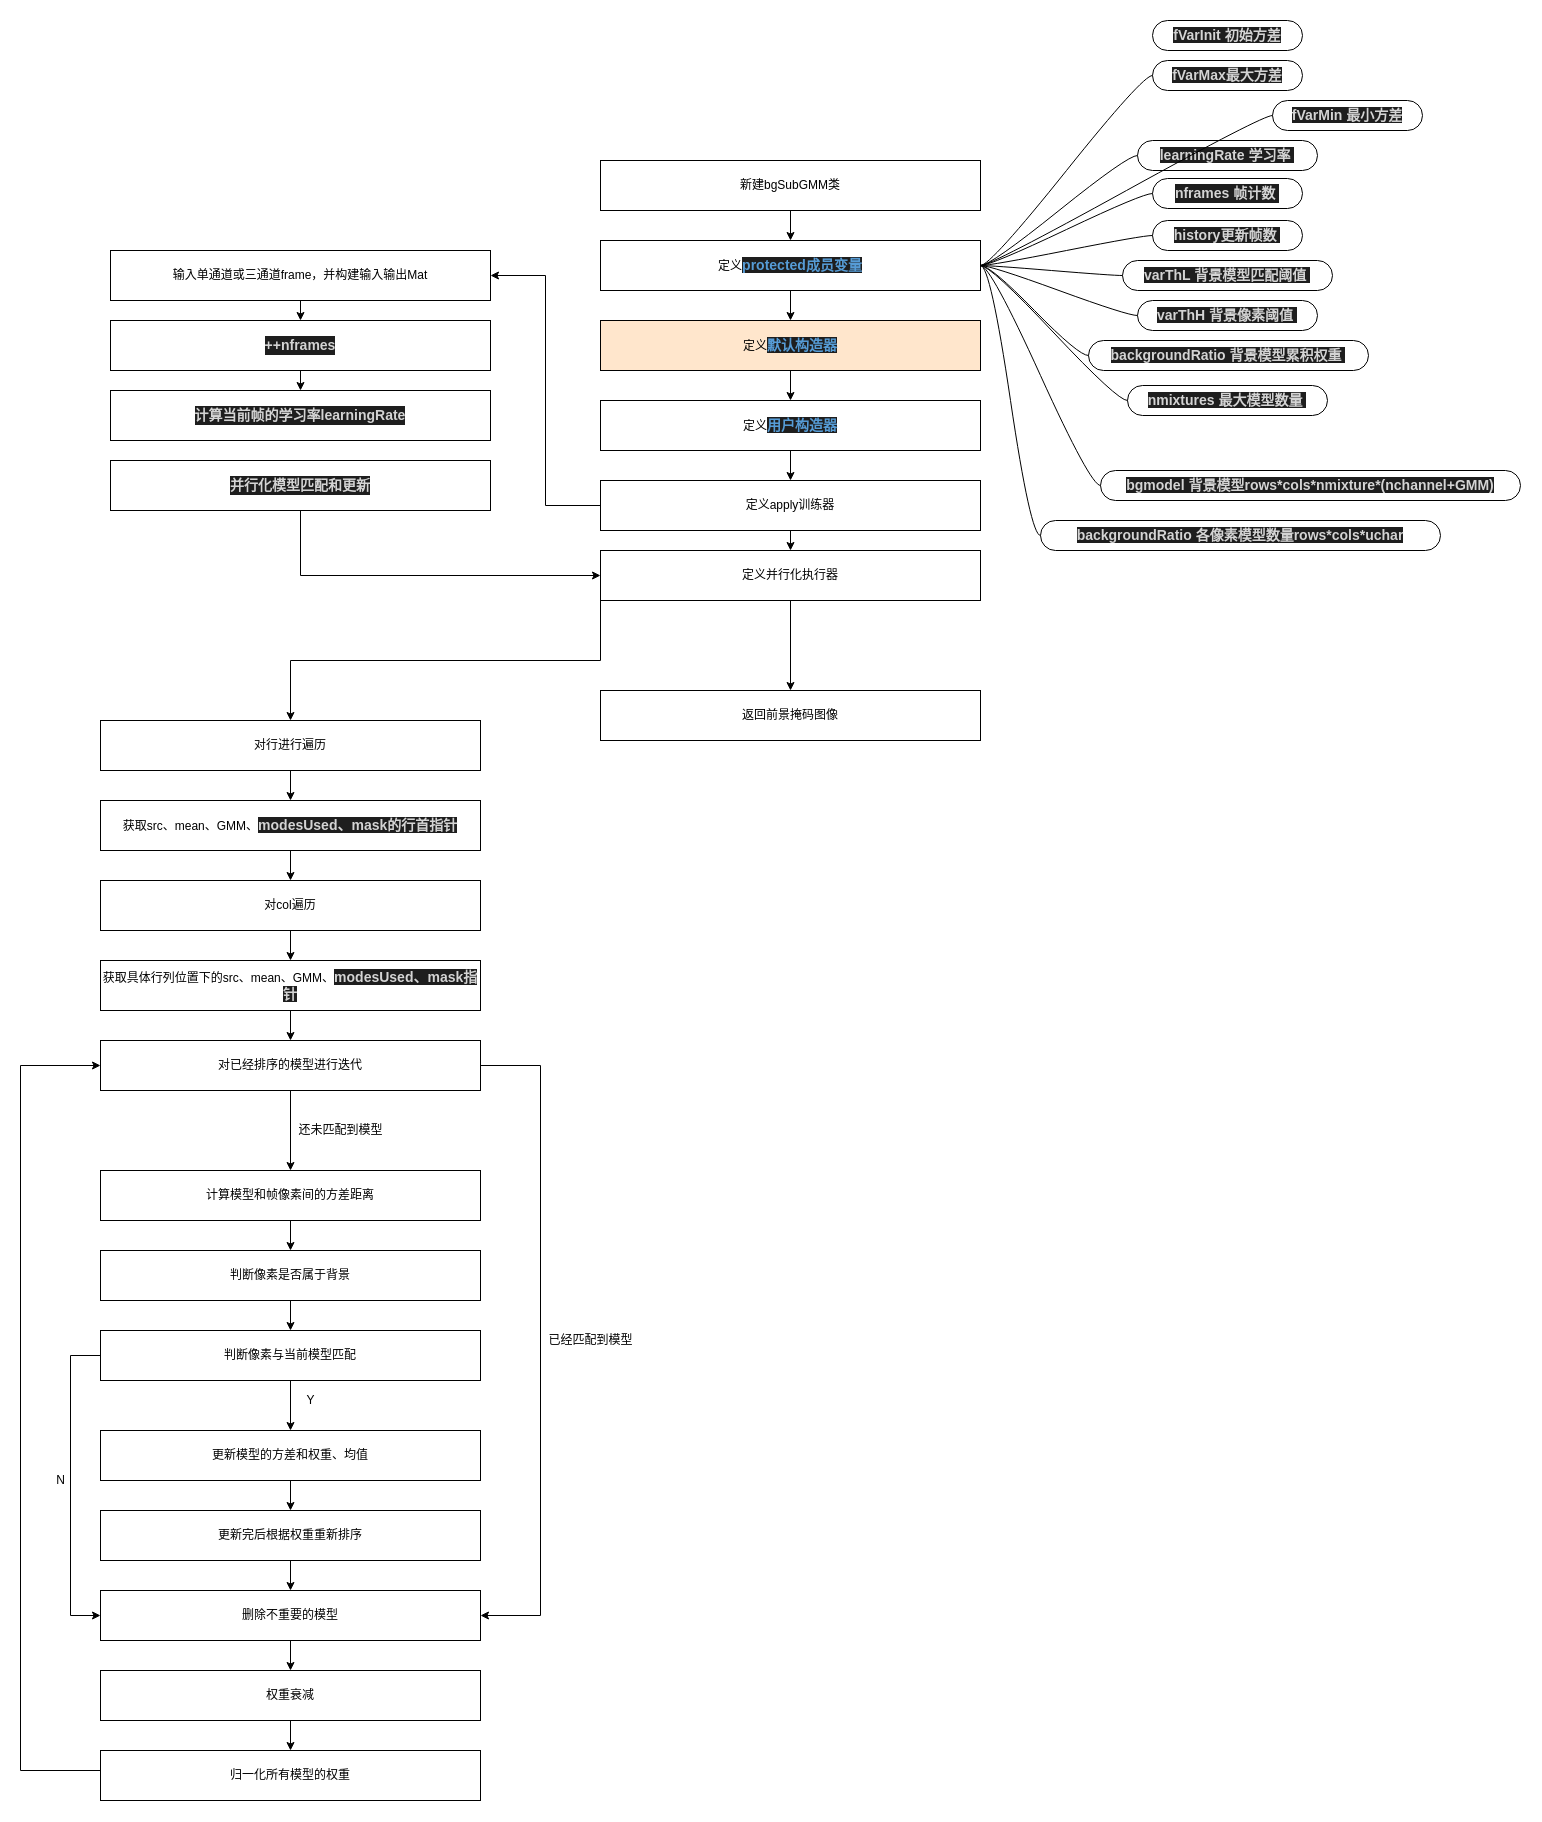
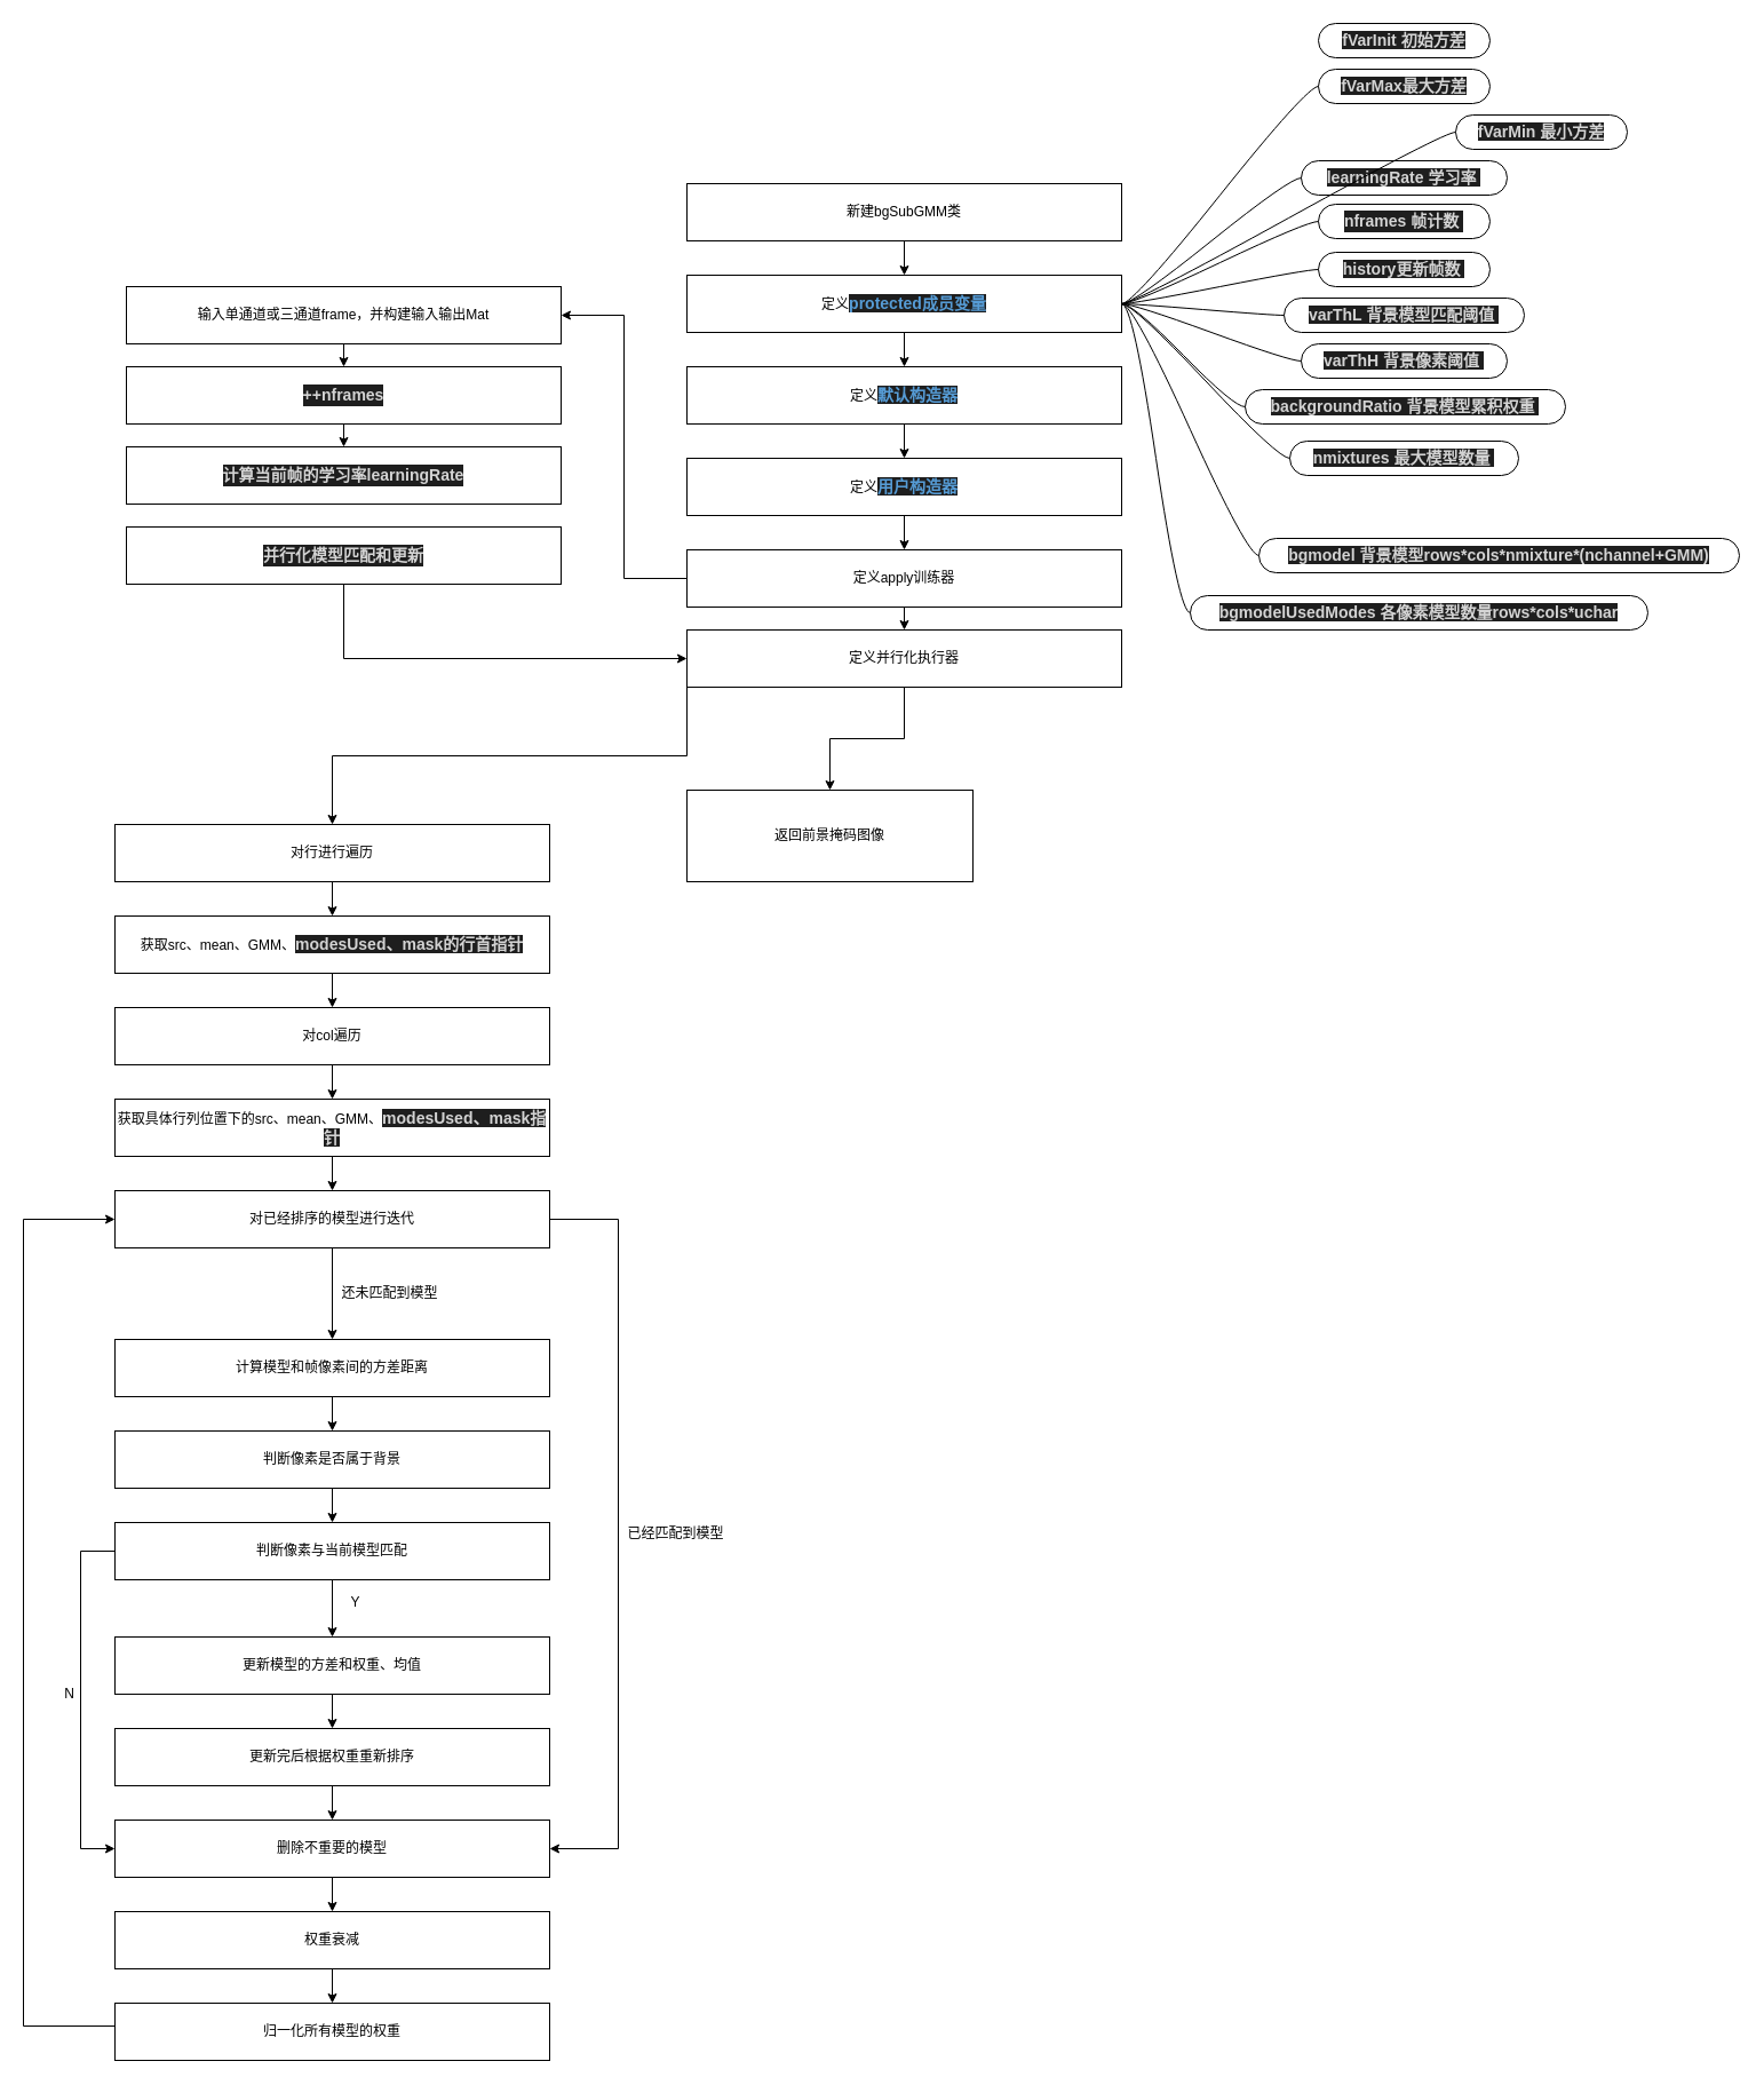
- <mxCell id="28" value="定义&lt;font color=&quot;#569cd6&quot;&gt;&lt;span style=&quot;font-size: 14px ; background-color: rgb(30 , 30 , 30)&quot;&gt;&lt;b&gt;默认构造器&lt;/b&gt;&lt;/span&gt;&lt;/font&gt;" style="rounded=0;whiteSpace=wrap;html=1;fillColor=#ffe6cc;" parent="1" vertex="1"><mxGeometry x="600" y="320" width="380" height="50" as="geometry" /></mxCell>
+ <mxCell id="28" value="定义&lt;font color=&quot;#569cd6&quot;&gt;&lt;span style=&quot;font-size: 14px ; background-color: rgb(30 , 30 , 30)&quot;&gt;&lt;b&gt;默认构造器&lt;/b&gt;&lt;/span&gt;&lt;/font&gt;" style="rounded=0;whiteSpace=wrap;html=1;" parent="1" vertex="1"><mxGeometry x="600" y="320" width="380" height="50" as="geometry" /></mxCell>
- <mxCell id="44" value="&lt;span style=&quot;color: rgb(212 , 212 , 212) ; font-size: 14px ; font-weight: 600 ; background-color: rgb(30 , 30 , 30)&quot;&gt;backgroundRatio&lt;/span&gt;&lt;span style=&quot;color: rgb(212 , 212 , 212) ; font-size: 14px ; font-weight: 600 ; background-color: rgb(30 , 30 , 30)&quot;&gt;&amp;nbsp;各像素模型数量rows*cols*uchar&lt;br&gt;&lt;/span&gt;" style="whiteSpace=wrap;html=1;rounded=1;arcSize=50;align=center;verticalAlign=middle;strokeWidth=1;autosize=1;spacing=4;treeFolding=1;treeMoving=1;newEdgeStyle={&quot;edgeStyle&quot;:&quot;entityRelationEdgeStyle&quot;,&quot;startArrow&quot;:&quot;none&quot;,&quot;endArrow&quot;:&quot;none&quot;,&quot;segment&quot;:10,&quot;curved&quot;:1};gradientColor=none;" parent="1" vertex="1"><mxGeometry x="1040" y="520" width="400" height="30" as="geometry" /></mxCell>
+ <mxCell id="44" value="&lt;span style=&quot;color: rgb(212 , 212 , 212) ; font-size: 14px ; font-weight: 600 ; background-color: rgb(30 , 30 , 30)&quot;&gt;bgmodelUsedModes&lt;/span&gt;&lt;span style=&quot;color: rgb(212 , 212 , 212) ; font-size: 14px ; font-weight: 600 ; background-color: rgb(30 , 30 , 30)&quot;&gt;&amp;nbsp;各像素模型数量rows*cols*uchar&lt;br&gt;&lt;/span&gt;" style="whiteSpace=wrap;html=1;rounded=1;arcSize=50;align=center;verticalAlign=middle;strokeWidth=1;autosize=1;spacing=4;treeFolding=1;treeMoving=1;newEdgeStyle={&quot;edgeStyle&quot;:&quot;entityRelationEdgeStyle&quot;,&quot;startArrow&quot;:&quot;none&quot;,&quot;endArrow&quot;:&quot;none&quot;,&quot;segment&quot;:10,&quot;curved&quot;:1};gradientColor=none;" parent="1" vertex="1"><mxGeometry x="1040" y="520" width="400" height="30" as="geometry" /></mxCell>
- <mxCell id="78" value="返回前景掩码图像" style="rounded=0;whiteSpace=wrap;html=1;" parent="1" vertex="1"><mxGeometry x="600" y="690" width="380" height="50" as="geometry" /></mxCell>
+ <mxCell id="78" value="返回前景掩码图像" style="rounded=0;whiteSpace=wrap;html=1;" parent="1" vertex="1"><mxGeometry x="600" y="690" width="250" height="80" as="geometry" /></mxCell>
